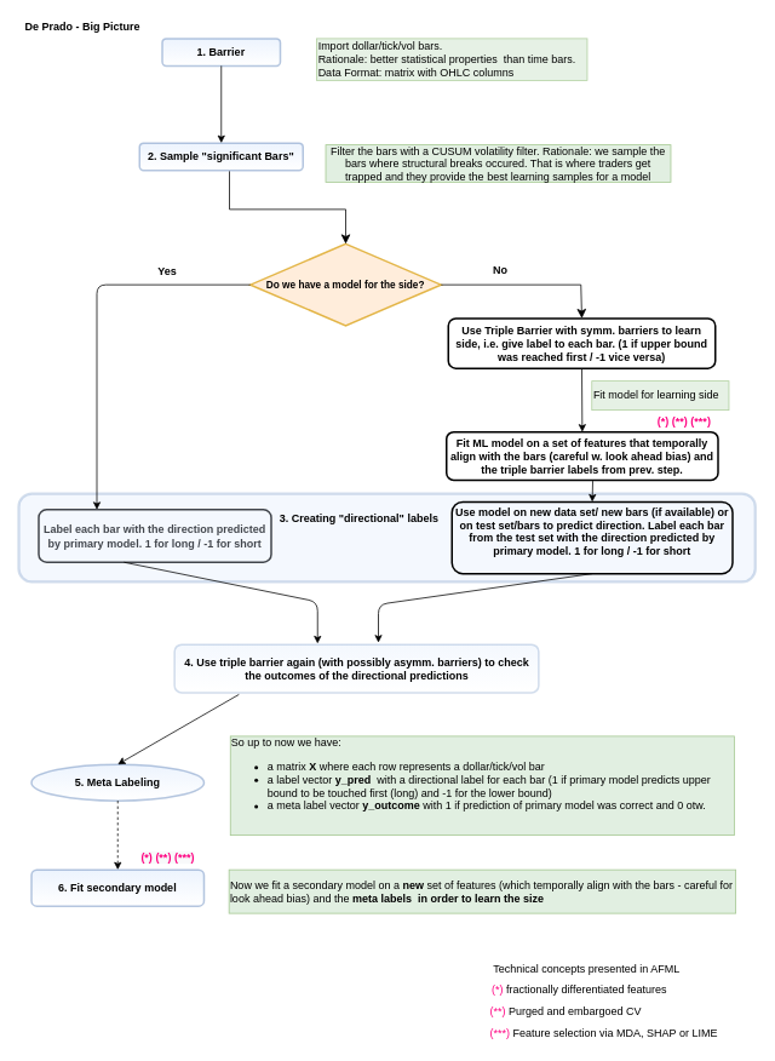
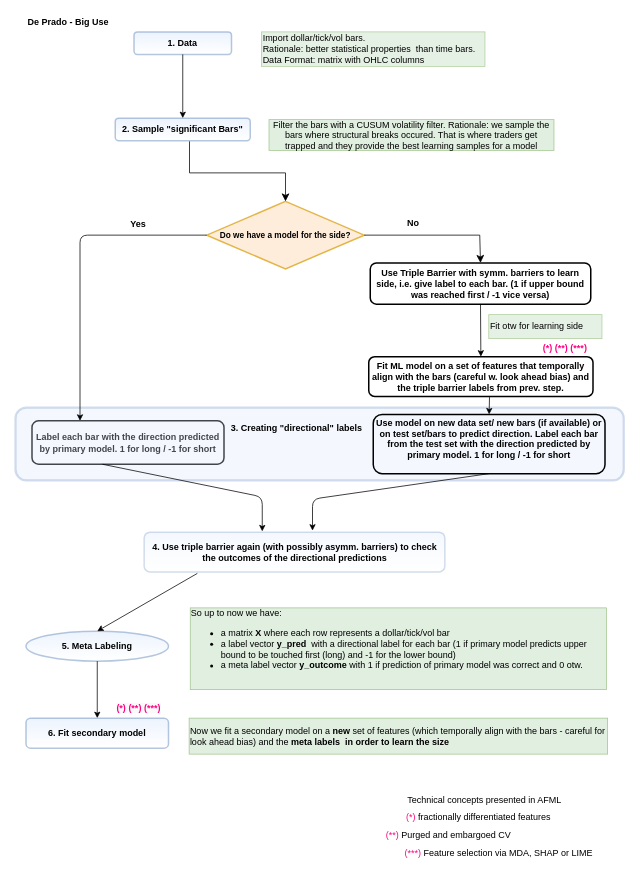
- <mxCell id="32" value="&lt;b&gt;De Prado - Big Picture&lt;/b&gt;" style="text;html=1;align=center;verticalAlign=middle;resizable=0;points=[];autosize=1;" parent="1" vertex="1"><mxGeometry x="21" y="20" width="137" height="18" as="geometry" /></mxCell>
+ <mxCell id="32" value="&lt;b&gt;De Prado - Big Use&lt;/b&gt;" style="text;html=1;align=center;verticalAlign=middle;resizable=0;points=[];autosize=1;" parent="1" vertex="1"><mxGeometry x="21" y="20" width="137" height="18" as="geometry" /></mxCell>
- <mxCell id="2" value="&lt;b&gt;1. Barrier&lt;/b&gt;" style="rounded=1;whiteSpace=wrap;html=1;fontSize=12;glass=0;strokeWidth=2;shadow=0;fillColor=#dae8fc;strokeColor=#6c8ebf;gradientColor=#ffffff;opacity=50;" parent="1" vertex="1"><mxGeometry x="178" y="42" width="130" height="30" as="geometry" /></mxCell>
+ <mxCell id="2" value="&lt;b&gt;1. Data&lt;/b&gt;" style="rounded=1;whiteSpace=wrap;html=1;fontSize=12;glass=0;strokeWidth=2;shadow=0;fillColor=#dae8fc;strokeColor=#6c8ebf;gradientColor=#ffffff;opacity=50;" parent="1" vertex="1"><mxGeometry x="178" y="42" width="130" height="30" as="geometry" /></mxCell>
- <mxCell id="19" value="Fit model for learning side" style="text;html=1;strokeColor=#82b366;fillColor=#d5e8d4;align=left;verticalAlign=middle;whiteSpace=wrap;rounded=0;opacity=60;" parent="1" vertex="1"><mxGeometry x="651" y="419" width="151" height="32" as="geometry" /></mxCell>
+ <mxCell id="19" value="Fit otw for learning side" style="text;html=1;strokeColor=#82b366;fillColor=#d5e8d4;align=left;verticalAlign=middle;whiteSpace=wrap;rounded=0;opacity=60;" parent="1" vertex="1"><mxGeometry x="651" y="419" width="151" height="32" as="geometry" /></mxCell>
- <mxCell id="27" value="" style="endArrow=classic;html=1;strokeColor=#000000;strokeWidth=1;exitX=0.5;exitY=1;exitDx=0;exitDy=0;entryX=0.5;entryY=0;entryDx=0;entryDy=0;dashed=1;" parent="1" source="16" target="28" edge="1"><mxGeometry width="50" height="50" relative="1" as="geometry"><mxPoint x="215.977" y="1037.004" as="sourcePoint" /><mxPoint x="114" y="1082" as="targetPoint" /></mxGeometry></mxCell>
+ <mxCell id="27" value="" style="endArrow=classic;html=1;strokeColor=#000000;strokeWidth=1;exitX=0.5;exitY=1;exitDx=0;exitDy=0;entryX=0.5;entryY=0;entryDx=0;entryDy=0;" parent="1" source="16" target="28" edge="1"><mxGeometry width="50" height="50" relative="1" as="geometry"><mxPoint x="215.977" y="1037.004" as="sourcePoint" /><mxPoint x="114" y="1082" as="targetPoint" /></mxGeometry></mxCell>
- <mxCell id="36" value="&lt;font color=&quot;#ff0080&quot;&gt;(**)&lt;/font&gt; Purged and embargoed CV" style="text;html=1;align=center;verticalAlign=middle;resizable=0;points=[];autosize=1;" parent="1" vertex="1"><mxGeometry x="533" y="1104" width="177" height="18" as="geometry" /></mxCell>
+ <mxCell id="36" value="&lt;font color=&quot;#ff0080&quot;&gt;(**)&lt;/font&gt; Purged and embargoed CV" style="text;html=1;align=center;verticalAlign=middle;resizable=0;points=[];autosize=1;" parent="1" vertex="1"><mxGeometry x="508" y="1104" width="177" height="18" as="geometry" /></mxCell>
